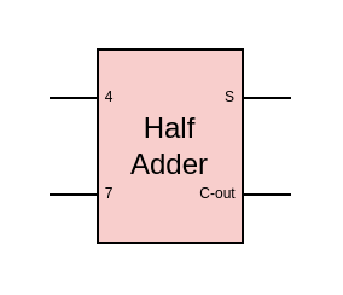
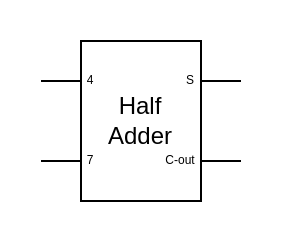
- <mxCell id="3" value="Half&lt;br&gt;Adder" style="rounded=0;whiteSpace=wrap;html=1;fillColor=#f8cecc;" parent="2" vertex="1"><mxGeometry x="20" width="60" height="80" as="geometry" /></mxCell>
+ <mxCell id="3" value="Half&lt;br&gt;Adder" style="rounded=0;whiteSpace=wrap;html=1;" parent="2" vertex="1"><mxGeometry x="20" width="60" height="80" as="geometry" /></mxCell>
